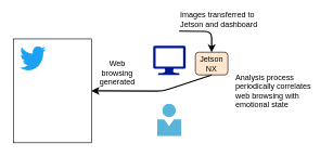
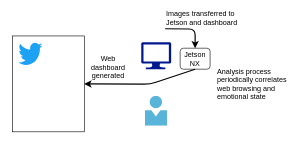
- <mxCell id="5" value="Jetson NX" style="rounded=1;whiteSpace=wrap;html=1;fillColor=#ffe6cc;" vertex="1" parent="1"><mxGeometry x="300" y="80" width="50" height="35" as="geometry" /></mxCell>
+ <mxCell id="5" value="Jetson NX" style="rounded=1;whiteSpace=wrap;html=1;" vertex="1" parent="1"><mxGeometry x="300" y="80" width="50" height="35" as="geometry" /></mxCell>
- <mxCell id="19" value="Web&lt;br&gt;browsing&lt;br&gt;generated" style="text;html=1;strokeColor=none;fillColor=none;align=center;verticalAlign=middle;whiteSpace=wrap;rounded=0;" vertex="1" parent="1"><mxGeometry x="160" y="101.5" width="40" height="20" as="geometry" /></mxCell>
+ <mxCell id="19" value="Web&lt;br&gt;dashboard&lt;br&gt;generated" style="text;html=1;strokeColor=none;fillColor=none;align=center;verticalAlign=middle;whiteSpace=wrap;rounded=0;" vertex="1" parent="1"><mxGeometry x="160" y="101.5" width="40" height="20" as="geometry" /></mxCell>
- <mxCell id="9" value="Analysis process periodically correlates web browsing with emotional state" style="text;html=1;strokeColor=none;fillColor=none;align=left;verticalAlign=middle;whiteSpace=wrap;rounded=0;" vertex="1" parent="1"><mxGeometry x="360" y="115" width="130" height="50" as="geometry" /></mxCell>
+ <mxCell id="9" value="Analysis process periodically correlates web browsing and emotional state" style="text;html=1;strokeColor=none;fillColor=none;align=left;verticalAlign=middle;whiteSpace=wrap;rounded=0;" vertex="1" parent="1"><mxGeometry x="360" y="115" width="130" height="50" as="geometry" /></mxCell>
